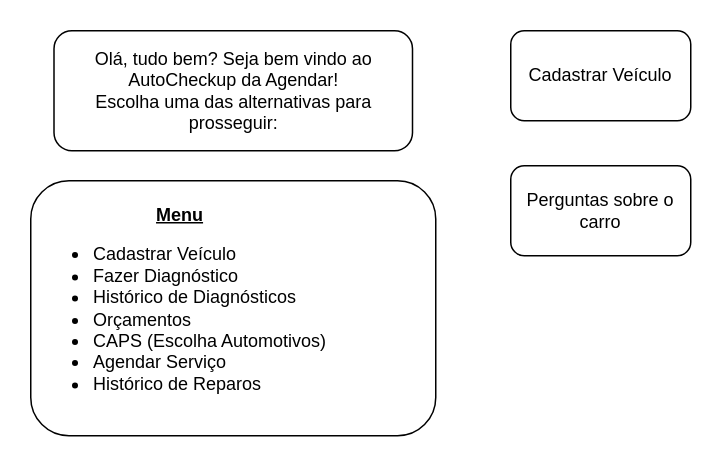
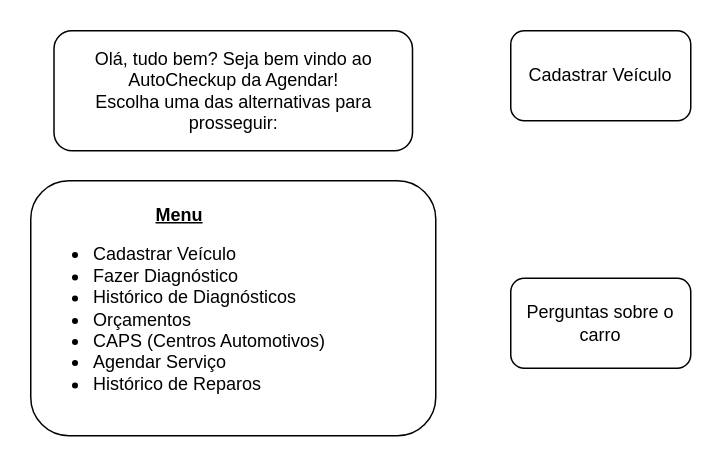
- <mxCell id="5" value="Perguntas sobre o carro" style="rounded=1;whiteSpace=wrap;html=1;" vertex="1" parent="1"><mxGeometry x="340" y="110" width="120" height="60" as="geometry" /></mxCell>
+ <mxCell id="5" value="Perguntas sobre o carro" style="rounded=1;whiteSpace=wrap;html=1;" vertex="1" parent="1"><mxGeometry x="340" y="185" width="120" height="60" as="geometry" /></mxCell>
- <mxCell id="2" value="&lt;div style=&quot;text-align: center;&quot;&gt;&lt;u style=&quot;background-color: initial;&quot;&gt;&lt;b&gt;Menu&lt;/b&gt;&lt;/u&gt;&lt;/div&gt;&lt;div&gt;&lt;ul&gt;&lt;li style=&quot;&quot;&gt;Cadastrar Veículo&lt;/li&gt;&lt;li style=&quot;&quot;&gt;&lt;span style=&quot;background-color: initial;&quot;&gt;Fazer Diagnóstico&lt;/span&gt;&lt;/li&gt;&lt;li style=&quot;&quot;&gt;&lt;span style=&quot;background-color: initial;&quot;&gt;Histórico de Diagnósticos&lt;/span&gt;&lt;/li&gt;&lt;li style=&quot;&quot;&gt;&lt;span style=&quot;background-color: initial;&quot;&gt;Orçamentos&lt;/span&gt;&lt;/li&gt;&lt;li style=&quot;&quot;&gt;&lt;span style=&quot;background-color: initial;&quot;&gt;CAPS (Escolha Automotivos)&lt;/span&gt;&lt;/li&gt;&lt;li style=&quot;&quot;&gt;&lt;span style=&quot;background-color: initial;&quot;&gt;Agendar Serviço&lt;/span&gt;&lt;/li&gt;&lt;li style=&quot;&quot;&gt;&lt;span style=&quot;background-color: initial;&quot;&gt;Histórico de Reparos&amp;nbsp;&lt;/span&gt;&lt;/li&gt;&lt;/ul&gt;&lt;/div&gt;" style="rounded=1;whiteSpace=wrap;html=1;align=left;" parent="1" vertex="1"><mxGeometry x="20" y="120" width="270" height="170" as="geometry" /></mxCell>
+ <mxCell id="2" value="&lt;div style=&quot;text-align: center;&quot;&gt;&lt;u style=&quot;background-color: initial;&quot;&gt;&lt;b&gt;Menu&lt;/b&gt;&lt;/u&gt;&lt;/div&gt;&lt;div&gt;&lt;ul&gt;&lt;li style=&quot;&quot;&gt;Cadastrar Veículo&lt;/li&gt;&lt;li style=&quot;&quot;&gt;&lt;span style=&quot;background-color: initial;&quot;&gt;Fazer Diagnóstico&lt;/span&gt;&lt;/li&gt;&lt;li style=&quot;&quot;&gt;&lt;span style=&quot;background-color: initial;&quot;&gt;Histórico de Diagnósticos&lt;/span&gt;&lt;/li&gt;&lt;li style=&quot;&quot;&gt;&lt;span style=&quot;background-color: initial;&quot;&gt;Orçamentos&lt;/span&gt;&lt;/li&gt;&lt;li style=&quot;&quot;&gt;&lt;span style=&quot;background-color: initial;&quot;&gt;CAPS (Centros Automotivos)&lt;/span&gt;&lt;/li&gt;&lt;li style=&quot;&quot;&gt;&lt;span style=&quot;background-color: initial;&quot;&gt;Agendar Serviço&lt;/span&gt;&lt;/li&gt;&lt;li style=&quot;&quot;&gt;&lt;span style=&quot;background-color: initial;&quot;&gt;Histórico de Reparos&amp;nbsp;&lt;/span&gt;&lt;/li&gt;&lt;/ul&gt;&lt;/div&gt;" style="rounded=1;whiteSpace=wrap;html=1;align=left;" parent="1" vertex="1"><mxGeometry x="20" y="120" width="270" height="170" as="geometry" /></mxCell>
